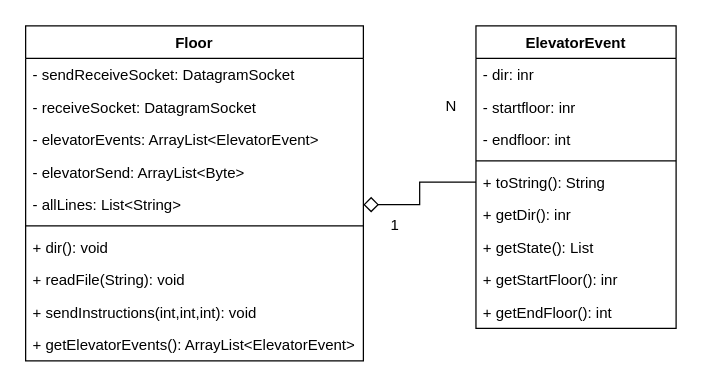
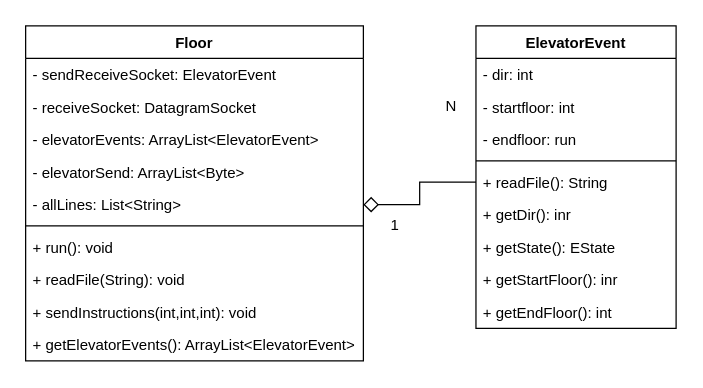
- <mxCell id="3" value="- sendReceiveSocket: DatagramSocket" style="text;strokeColor=none;fillColor=none;align=left;verticalAlign=top;spacingLeft=4;spacingRight=4;overflow=hidden;rotatable=0;points=[[0,0.5],[1,0.5]];portConstraint=eastwest;" vertex="1" parent="2"><mxGeometry y="26" width="270" height="26" as="geometry" /></mxCell>
+ <mxCell id="3" value="- sendReceiveSocket: ElevatorEvent" style="text;strokeColor=none;fillColor=none;align=left;verticalAlign=top;spacingLeft=4;spacingRight=4;overflow=hidden;rotatable=0;points=[[0,0.5],[1,0.5]];portConstraint=eastwest;" vertex="1" parent="2"><mxGeometry y="26" width="270" height="26" as="geometry" /></mxCell>
- <mxCell id="14" value="- dir: inr" style="text;strokeColor=none;fillColor=none;align=left;verticalAlign=top;spacingLeft=4;spacingRight=4;overflow=hidden;rotatable=0;points=[[0,0.5],[1,0.5]];portConstraint=eastwest;" vertex="1" parent="13"><mxGeometry y="26" width="160" height="26" as="geometry" /></mxCell>
+ <mxCell id="14" value="- dir: int" style="text;strokeColor=none;fillColor=none;align=left;verticalAlign=top;spacingLeft=4;spacingRight=4;overflow=hidden;rotatable=0;points=[[0,0.5],[1,0.5]];portConstraint=eastwest;" vertex="1" parent="13"><mxGeometry y="26" width="160" height="26" as="geometry" /></mxCell>
- <mxCell id="15" value="- startfloor: inr" style="text;strokeColor=none;fillColor=none;align=left;verticalAlign=top;spacingLeft=4;spacingRight=4;overflow=hidden;rotatable=0;points=[[0,0.5],[1,0.5]];portConstraint=eastwest;" vertex="1" parent="13"><mxGeometry y="52" width="160" height="26" as="geometry" /></mxCell>
+ <mxCell id="15" value="- startfloor: int" style="text;strokeColor=none;fillColor=none;align=left;verticalAlign=top;spacingLeft=4;spacingRight=4;overflow=hidden;rotatable=0;points=[[0,0.5],[1,0.5]];portConstraint=eastwest;" vertex="1" parent="13"><mxGeometry y="52" width="160" height="26" as="geometry" /></mxCell>
- <mxCell id="16" value="- endfloor: int" style="text;strokeColor=none;fillColor=none;align=left;verticalAlign=top;spacingLeft=4;spacingRight=4;overflow=hidden;rotatable=0;points=[[0,0.5],[1,0.5]];portConstraint=eastwest;" vertex="1" parent="13"><mxGeometry y="78" width="160" height="26" as="geometry" /></mxCell>
+ <mxCell id="16" value="- endfloor: run" style="text;strokeColor=none;fillColor=none;align=left;verticalAlign=top;spacingLeft=4;spacingRight=4;overflow=hidden;rotatable=0;points=[[0,0.5],[1,0.5]];portConstraint=eastwest;" vertex="1" parent="13"><mxGeometry y="78" width="160" height="26" as="geometry" /></mxCell>
- <mxCell id="18" value="+ toString(): String" style="text;strokeColor=none;fillColor=none;align=left;verticalAlign=top;spacingLeft=4;spacingRight=4;overflow=hidden;rotatable=0;points=[[0,0.5],[1,0.5]];portConstraint=eastwest;" vertex="1" parent="13"><mxGeometry y="112" width="160" height="26" as="geometry" /></mxCell>
+ <mxCell id="18" value="+ readFile(): String" style="text;strokeColor=none;fillColor=none;align=left;verticalAlign=top;spacingLeft=4;spacingRight=4;overflow=hidden;rotatable=0;points=[[0,0.5],[1,0.5]];portConstraint=eastwest;" vertex="1" parent="13"><mxGeometry y="112" width="160" height="26" as="geometry" /></mxCell>
- <mxCell id="9" value="+ dir(): void" style="text;strokeColor=none;fillColor=none;align=left;verticalAlign=top;spacingLeft=4;spacingRight=4;overflow=hidden;rotatable=0;points=[[0,0.5],[1,0.5]];portConstraint=eastwest;" vertex="1" parent="2"><mxGeometry y="164" width="270" height="26" as="geometry" /></mxCell>
+ <mxCell id="9" value="+ run(): void" style="text;strokeColor=none;fillColor=none;align=left;verticalAlign=top;spacingLeft=4;spacingRight=4;overflow=hidden;rotatable=0;points=[[0,0.5],[1,0.5]];portConstraint=eastwest;" vertex="1" parent="2"><mxGeometry y="164" width="270" height="26" as="geometry" /></mxCell>
- <mxCell id="20" value="+ getState(): List" style="text;strokeColor=none;fillColor=none;align=left;verticalAlign=top;spacingLeft=4;spacingRight=4;overflow=hidden;rotatable=0;points=[[0,0.5],[1,0.5]];portConstraint=eastwest;" vertex="1" parent="13"><mxGeometry y="164" width="160" height="26" as="geometry" /></mxCell>
+ <mxCell id="20" value="+ getState(): EState" style="text;strokeColor=none;fillColor=none;align=left;verticalAlign=top;spacingLeft=4;spacingRight=4;overflow=hidden;rotatable=0;points=[[0,0.5],[1,0.5]];portConstraint=eastwest;" vertex="1" parent="13"><mxGeometry y="164" width="160" height="26" as="geometry" /></mxCell>
